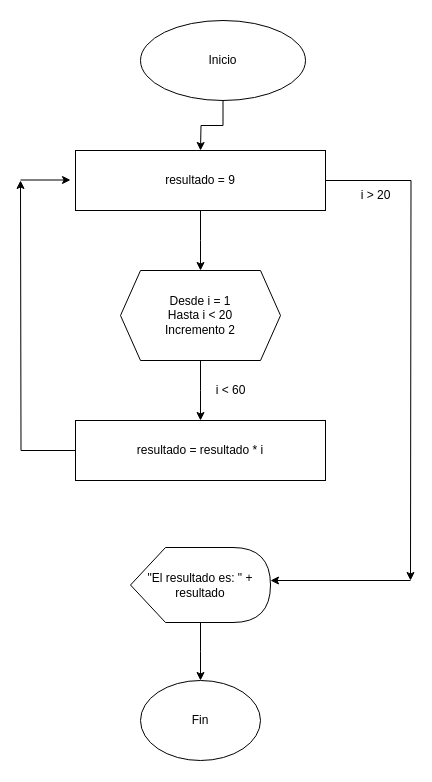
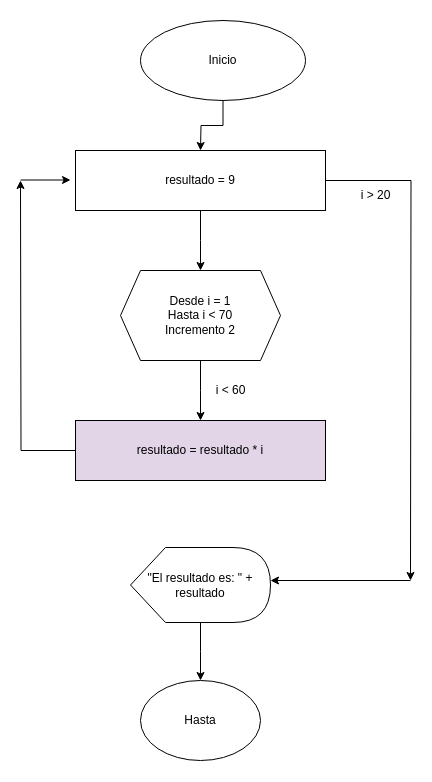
- <mxCell id="8" value="&lt;div&gt;Desde i = 1&lt;/div&gt;&lt;div&gt;Hasta i &amp;lt; 20&lt;/div&gt;&lt;div&gt;Incremento 2&lt;br&gt;&lt;/div&gt;" style="shape=hexagon;perimeter=hexagonPerimeter2;whiteSpace=wrap;html=1;fixedSize=1;" vertex="1" parent="1"><mxGeometry x="120" y="270" width="160" height="90" as="geometry" /></mxCell>
+ <mxCell id="8" value="&lt;div&gt;Desde i = 1&lt;/div&gt;&lt;div&gt;Hasta i &amp;lt; 70&lt;/div&gt;&lt;div&gt;Incremento 2&lt;br&gt;&lt;/div&gt;" style="shape=hexagon;perimeter=hexagonPerimeter2;whiteSpace=wrap;html=1;fixedSize=1;" vertex="1" parent="1"><mxGeometry x="120" y="270" width="160" height="90" as="geometry" /></mxCell>
- <mxCell id="10" value="resultado = resultado * i" style="rounded=0;whiteSpace=wrap;html=1;" vertex="1" parent="1"><mxGeometry x="75" y="420" width="250" height="60" as="geometry" /></mxCell>
+ <mxCell id="10" value="resultado = resultado * i" style="rounded=0;whiteSpace=wrap;html=1;fillColor=#e1d5e7;" vertex="1" parent="1"><mxGeometry x="75" y="420" width="250" height="60" as="geometry" /></mxCell>
- <mxCell id="17" value="Fin" style="ellipse;whiteSpace=wrap;html=1;" vertex="1" parent="1"><mxGeometry x="140" y="680" width="120" height="80" as="geometry" /></mxCell>
+ <mxCell id="17" value="Hasta" style="ellipse;whiteSpace=wrap;html=1;" vertex="1" parent="1"><mxGeometry x="140" y="680" width="120" height="80" as="geometry" /></mxCell>
